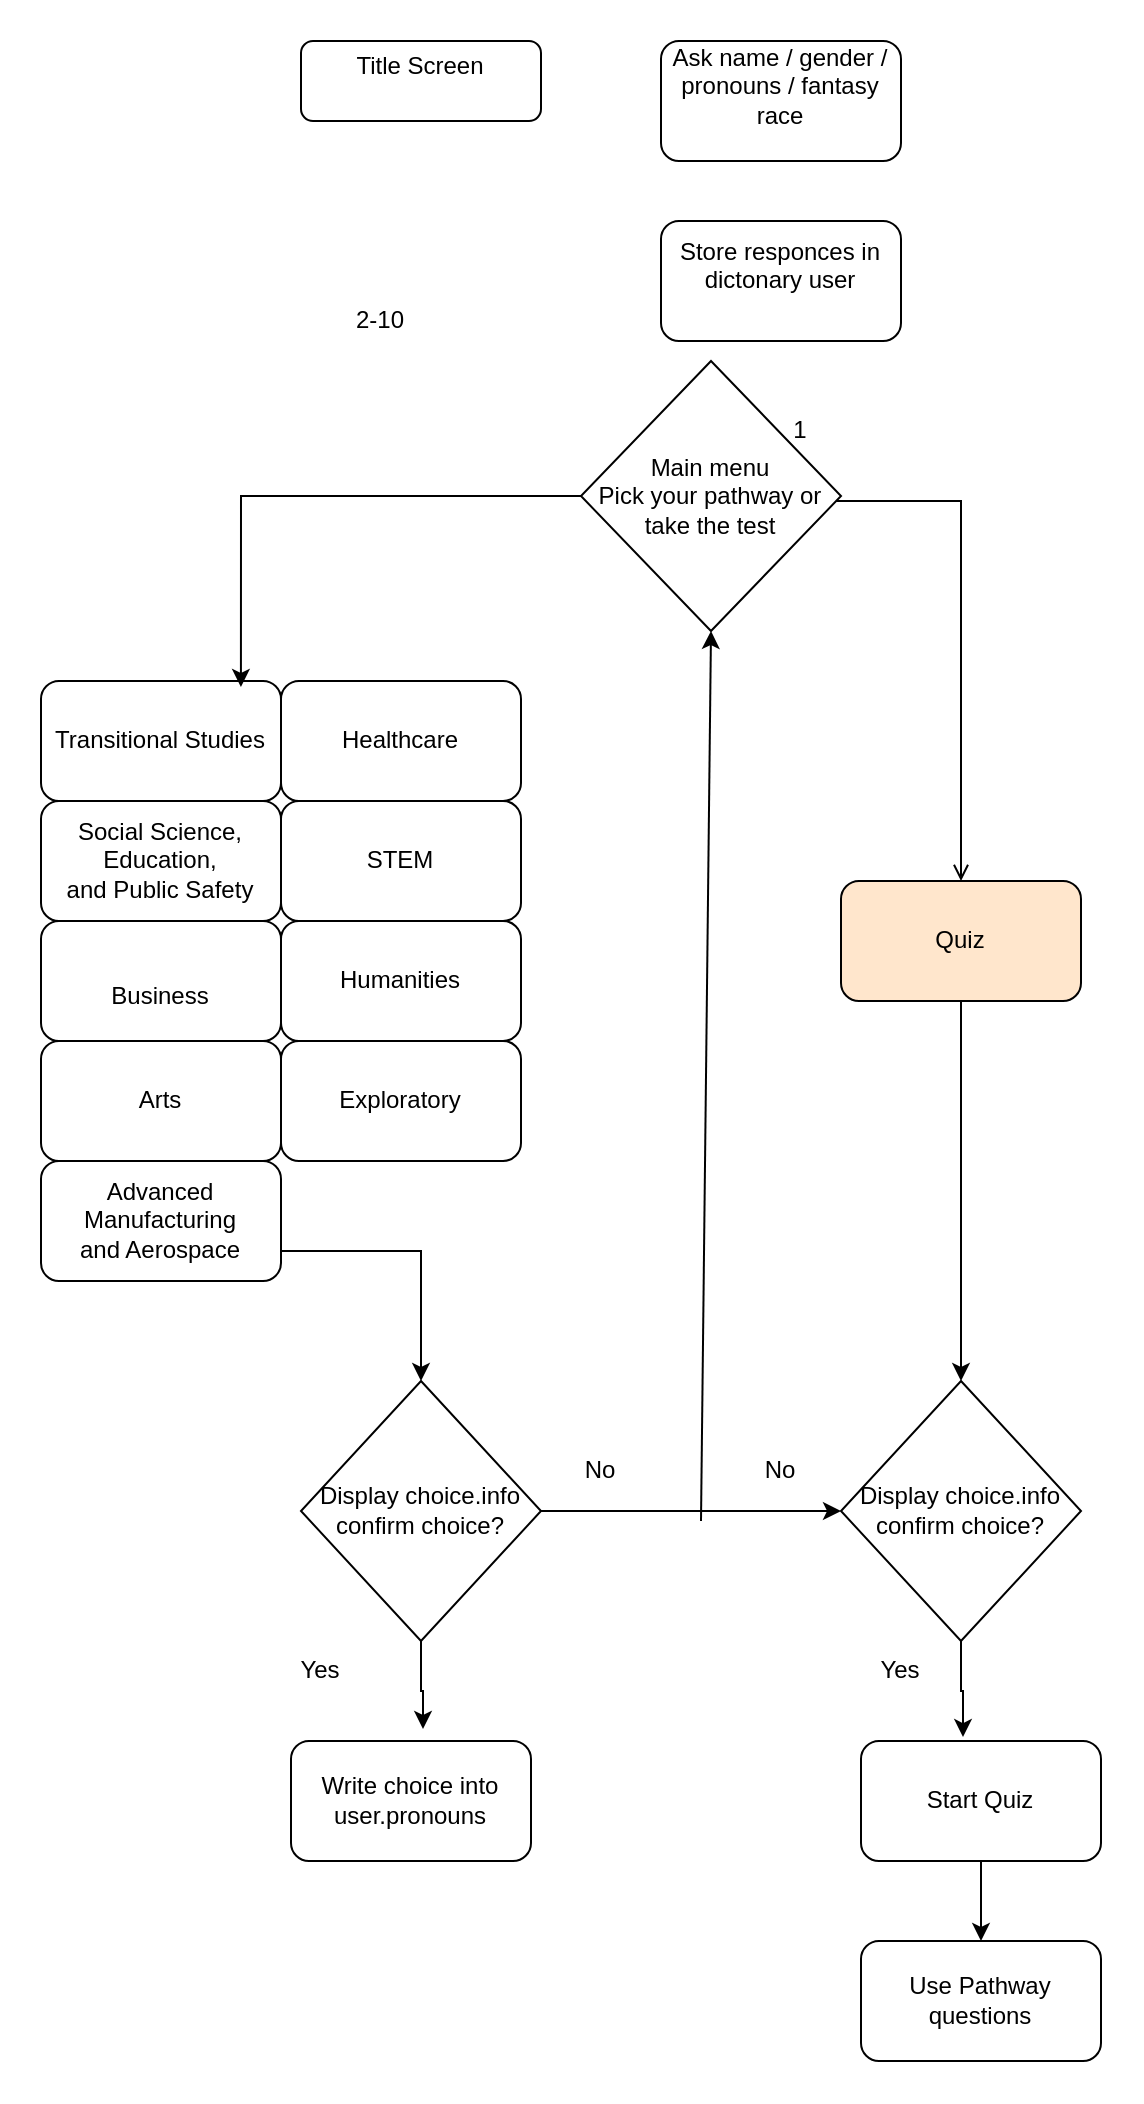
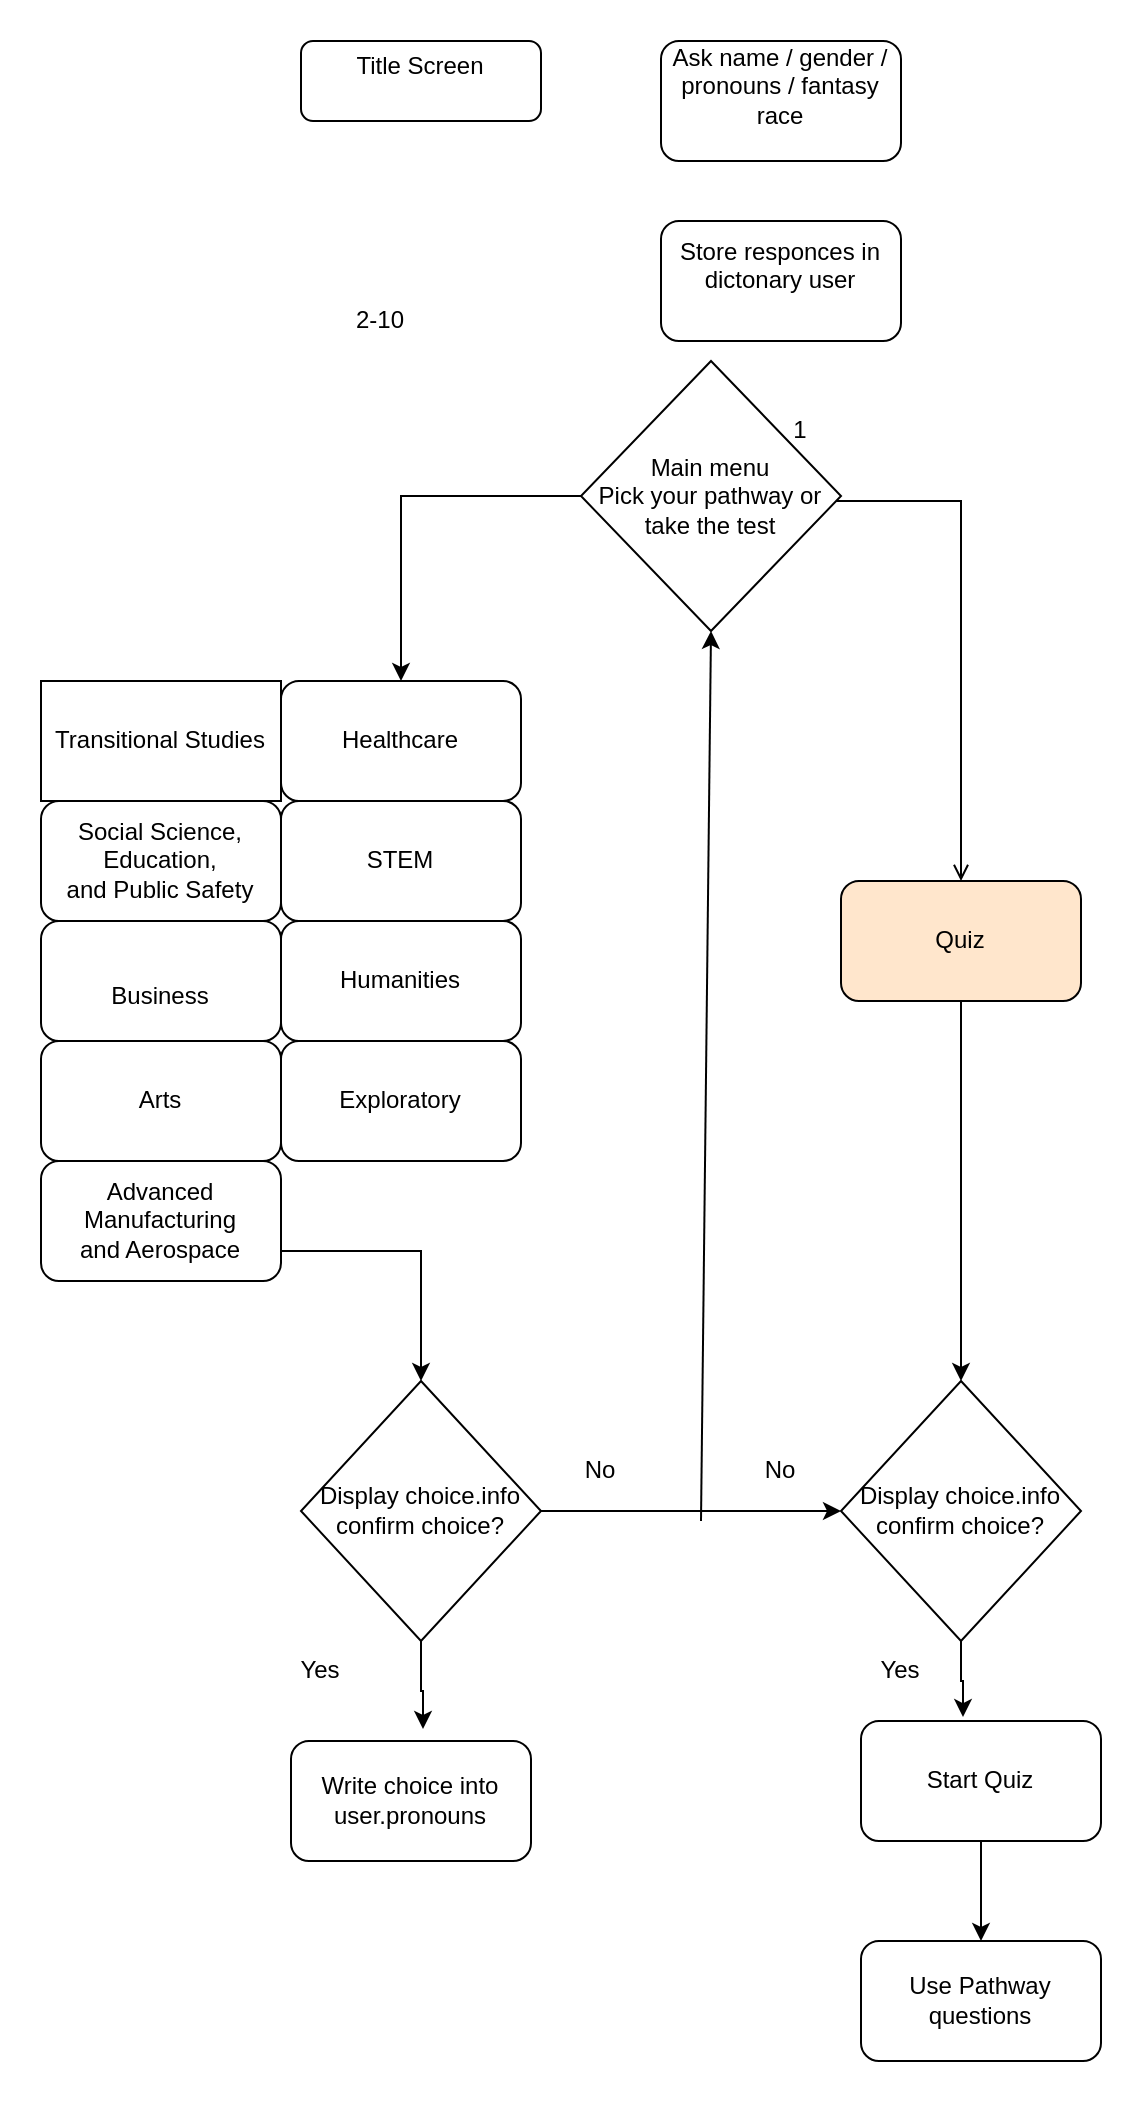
- <mxCell id="26" style="edgeStyle=orthogonalEdgeStyle;rounded=0;orthogonalLoop=1;jettySize=auto;html=1;exitX=0;exitY=0.5;exitDx=0;exitDy=0;entryX=0.833;entryY=0.05;entryDx=0;entryDy=0;entryPerimeter=0;" edge="1" parent="1" source="27" target="4"><mxGeometry relative="1" as="geometry"><mxPoint x="120" y="248" as="targetPoint" /></mxGeometry></mxCell>
+ <mxCell id="26" style="edgeStyle=orthogonalEdgeStyle;rounded=0;orthogonalLoop=1;jettySize=auto;html=1;exitX=0;exitY=0.5;exitDx=0;exitDy=0;" edge="1" parent="1" source="27" target="8"><mxGeometry relative="1" as="geometry"><mxPoint x="120" y="248" as="targetPoint" /></mxGeometry></mxCell>
- <mxCell id="4" value="Transitional Studies" style="rounded=1;whiteSpace=wrap;html=1;" vertex="1" parent="1"><mxGeometry x="20" y="340" width="120" height="60" as="geometry" /></mxCell>
+ <mxCell id="4" value="Transitional Studies" style="whiteSpace=wrap;html=1;rounded=0;" vertex="1" parent="1"><mxGeometry x="20" y="340" width="120" height="60" as="geometry" /></mxCell>
- <mxCell id="24" value="&lt;div&gt;Start Quiz&lt;/div&gt;" style="rounded=1;whiteSpace=wrap;html=1;" vertex="1" parent="1"><mxGeometry x="430" y="870" width="120" height="60" as="geometry" /></mxCell>
+ <mxCell id="24" value="&lt;div&gt;Start Quiz&lt;/div&gt;" style="rounded=1;whiteSpace=wrap;html=1;" vertex="1" parent="1"><mxGeometry x="430" y="860" width="120" height="60" as="geometry" /></mxCell>
